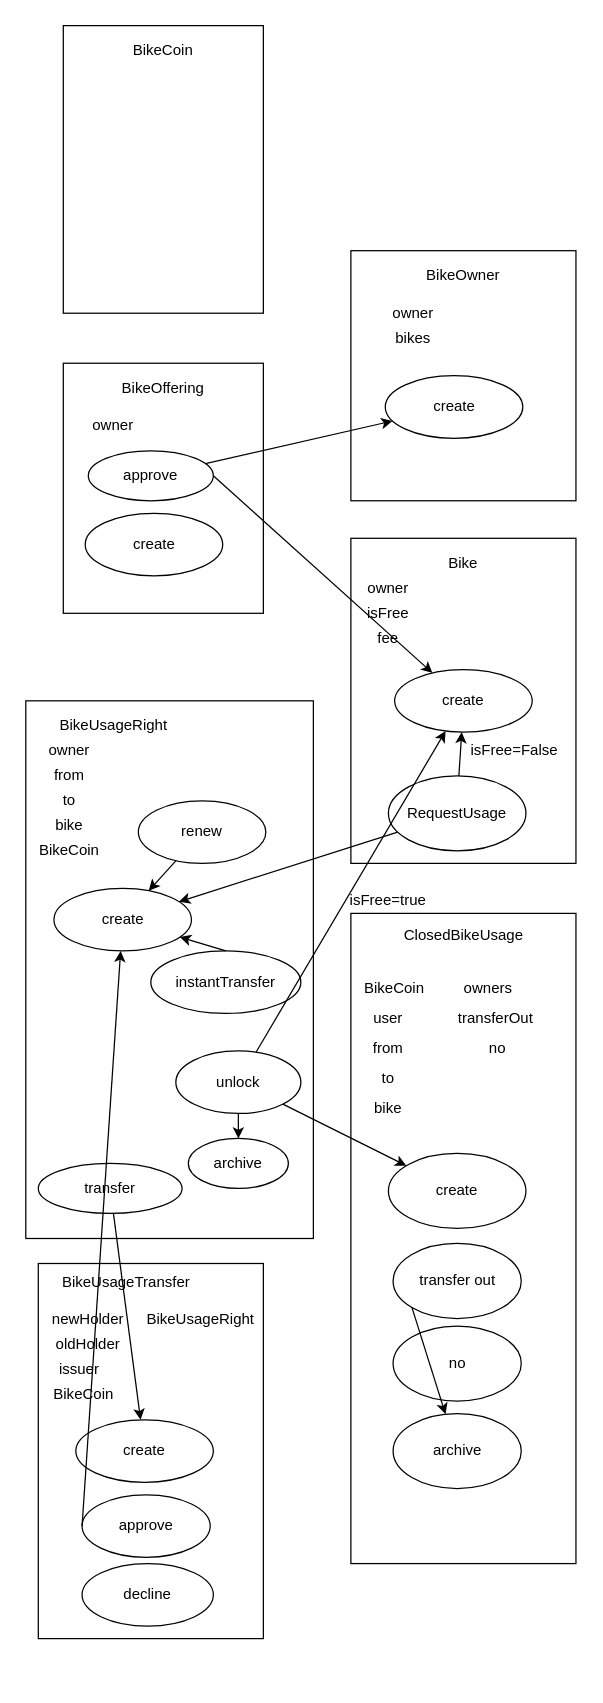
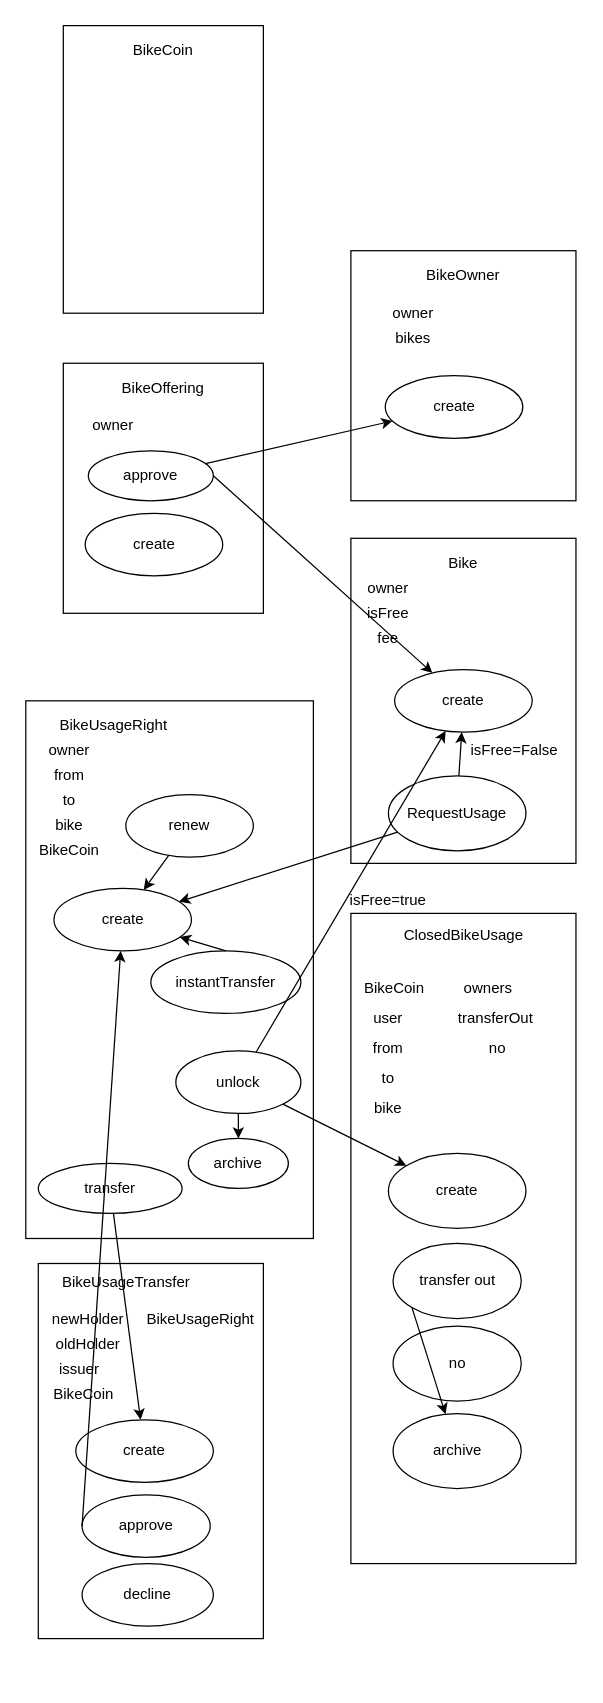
- <mxCell id="58" value="renew" style="ellipse;whiteSpace=wrap;html=1;" vertex="1" parent="1"><mxGeometry x="110" y="640" width="102" height="50" as="geometry" /></mxCell>
+ <mxCell id="58" value="renew" style="ellipse;whiteSpace=wrap;html=1;" vertex="1" parent="1"><mxGeometry x="100" y="635" width="102" height="50" as="geometry" /></mxCell>
